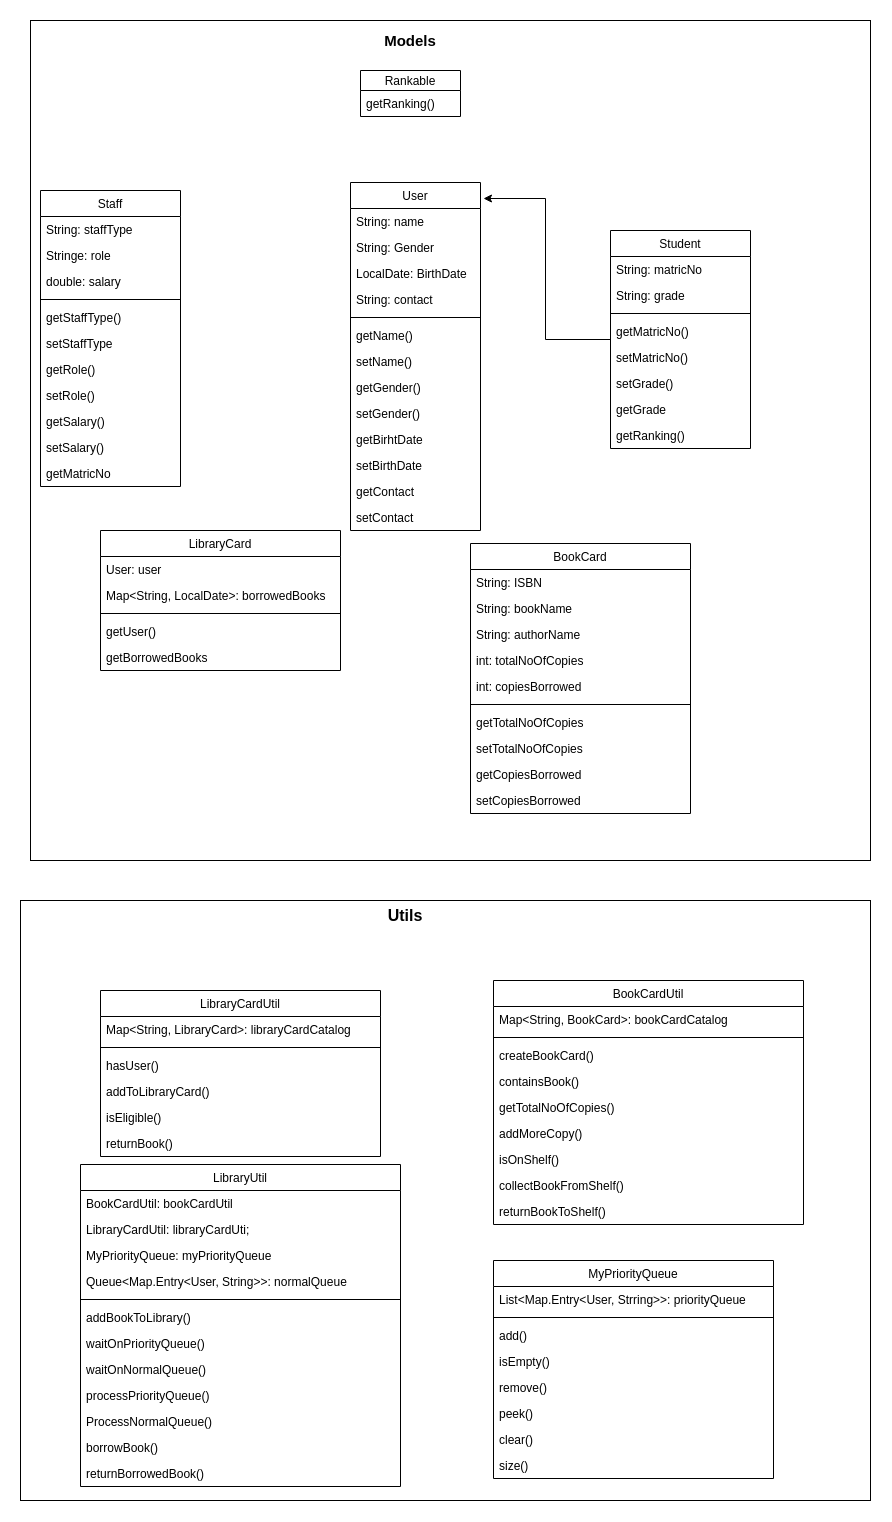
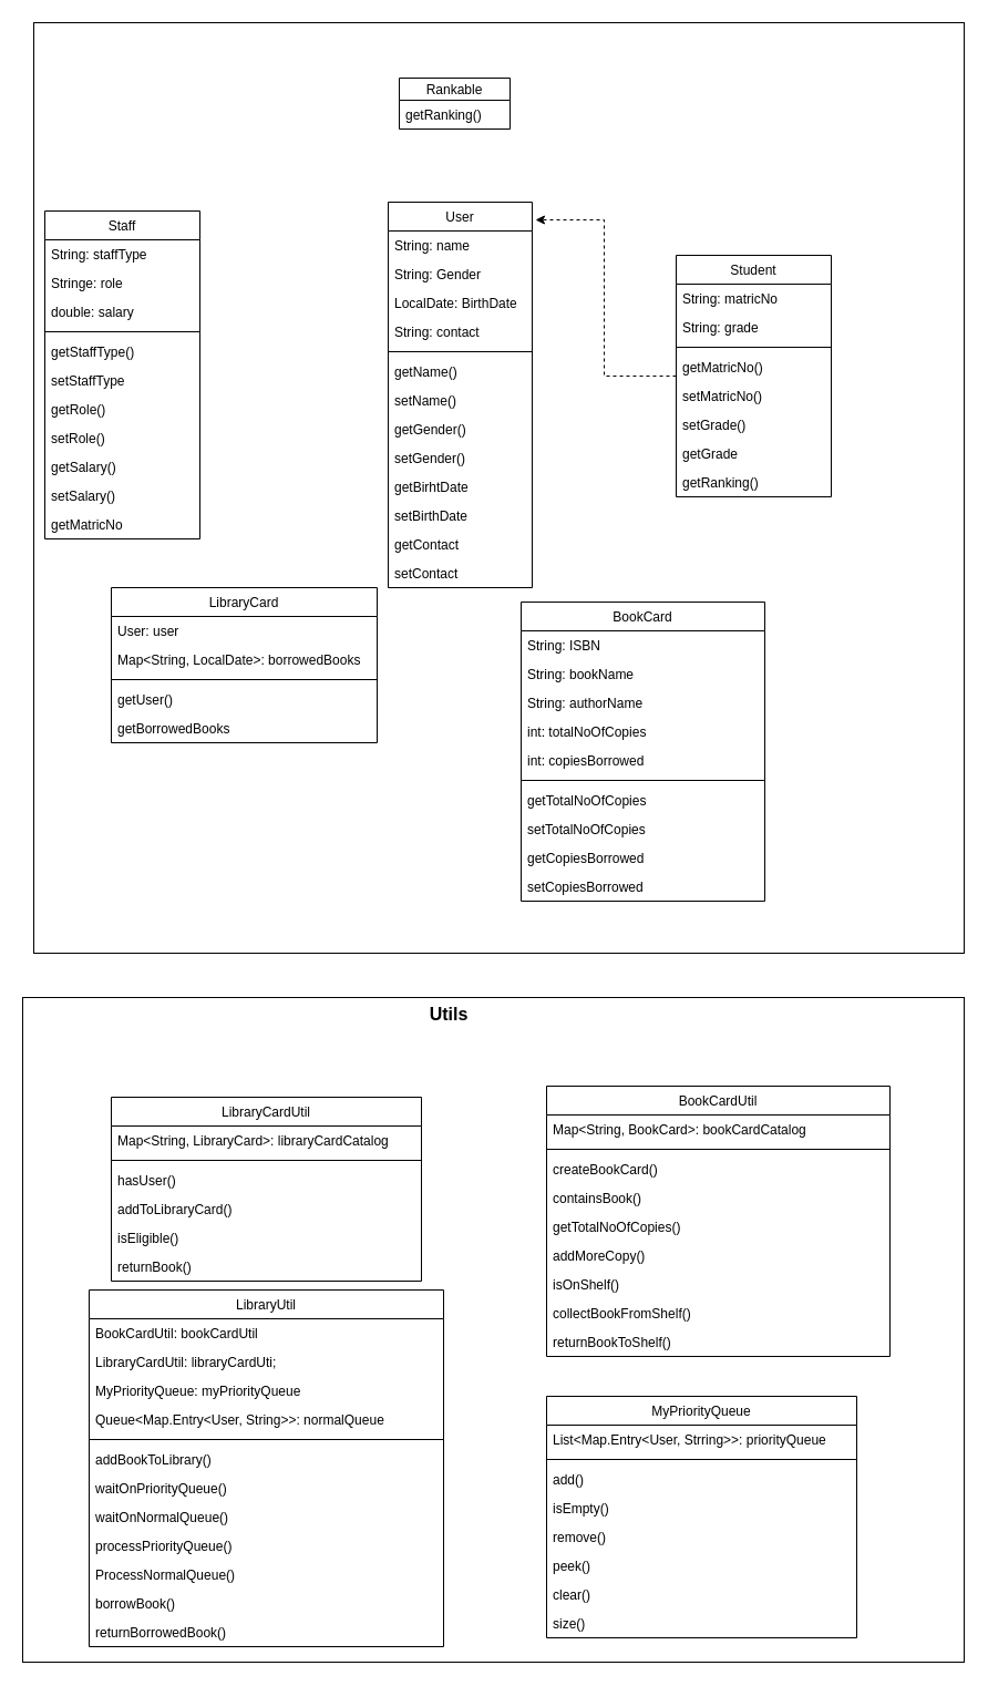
- <mxCell id="59" value="&lt;b style=&quot;font-size: 15px;&quot;&gt;Models&lt;/b&gt;" style="text;html=1;strokeColor=none;fillColor=none;align=center;verticalAlign=middle;whiteSpace=wrap;rounded=0;fontSize=15;" vertex="1" parent="1"><mxGeometry x="390" y="30" width="40" height="20" as="geometry" /></mxCell>
- <mxCell id="4" style="edgeStyle=orthogonalEdgeStyle;rounded=0;orthogonalLoop=1;jettySize=auto;html=1;entryX=1.023;entryY=0.046;entryDx=0;entryDy=0;entryPerimeter=0;" edge="1" parent="1" source="5" target="45"><mxGeometry relative="1" as="geometry" /></mxCell>
+ <mxCell id="4" style="edgeStyle=orthogonalEdgeStyle;rounded=0;orthogonalLoop=1;jettySize=auto;html=1;entryX=1.023;entryY=0.046;entryDx=0;entryDy=0;entryPerimeter=0;dashed=1;" edge="1" parent="1" source="5" target="45"><mxGeometry relative="1" as="geometry" /></mxCell>
